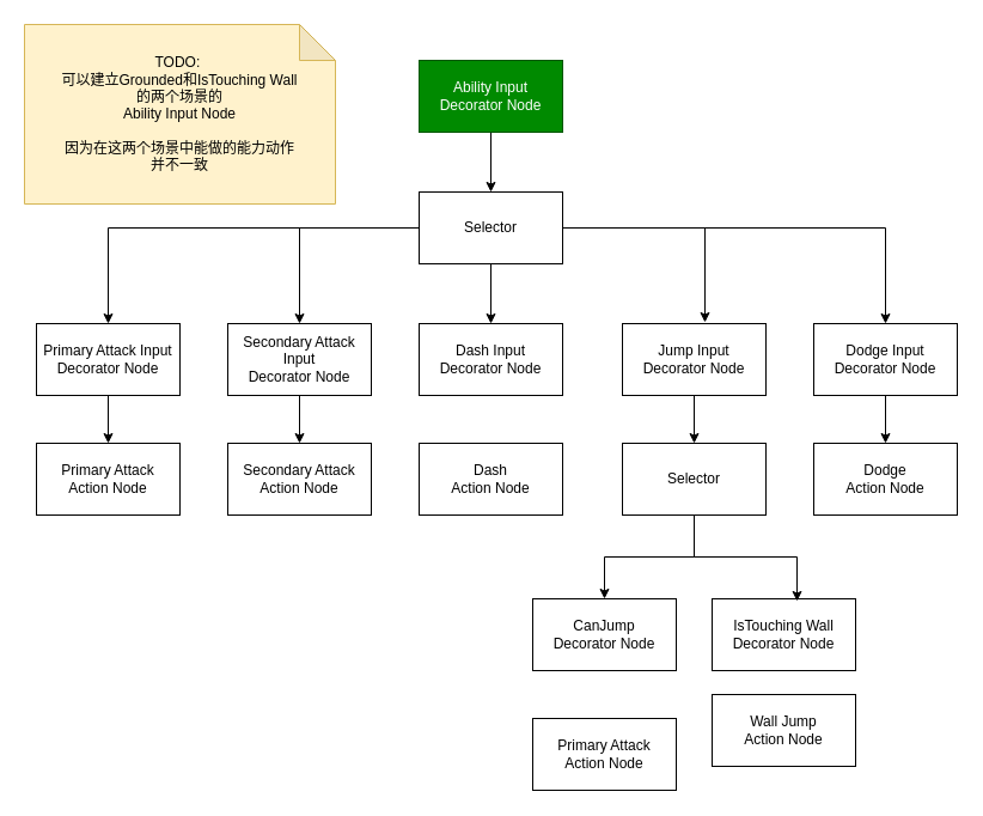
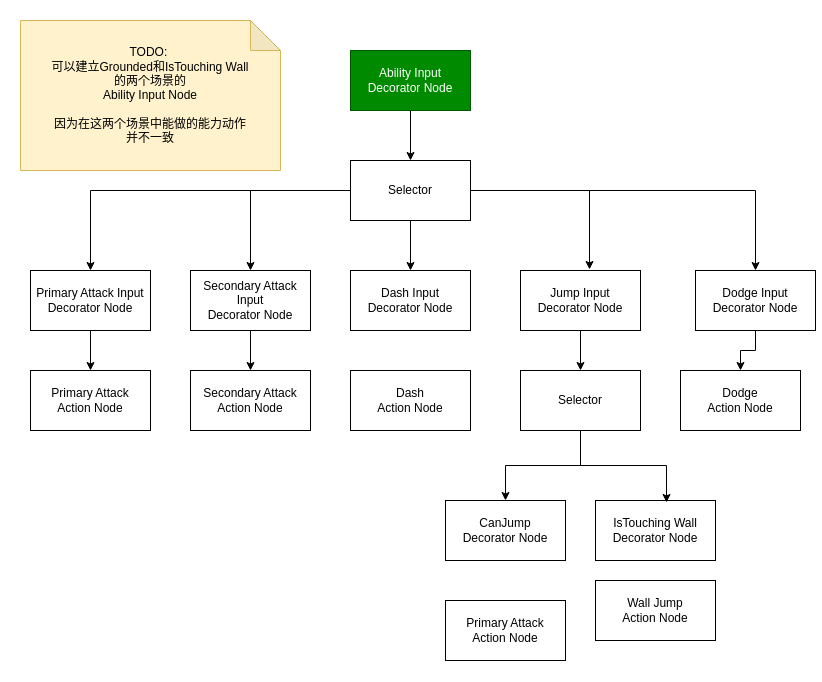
- <mxCell id="27" value="&lt;div&gt;Dodge Input&lt;/div&gt;&lt;div&gt;Decorator Node&lt;/div&gt;" style="rounded=0;whiteSpace=wrap;html=1;" vertex="1" parent="1"><mxGeometry x="680" y="270" width="120" height="60" as="geometry" /></mxCell>
+ <mxCell id="27" value="&lt;div&gt;Dodge Input&lt;/div&gt;&lt;div&gt;Decorator Node&lt;/div&gt;" style="rounded=0;whiteSpace=wrap;html=1;" vertex="1" parent="1"><mxGeometry x="695" y="270" width="120" height="60" as="geometry" /></mxCell>
